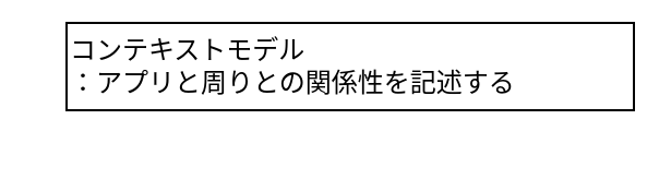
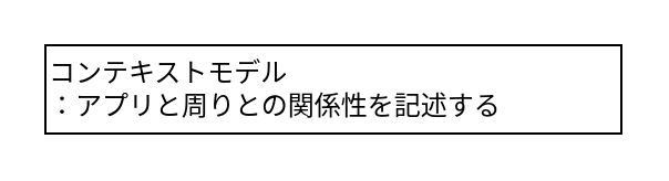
- <mxCell id="2" value="コンテキストモデル&lt;br&gt;：アプリと周りとの関係性を記述する" style="rounded=0;whiteSpace=wrap;html=1;align=left;" vertex="1" parent="1"><mxGeometry x="30" y="10" width="260" height="40" as="geometry" /></mxCell>
+ <mxCell id="2" value="コンテキストモデル&lt;br&gt;：アプリと周りとの関係性を記述する" style="rounded=0;whiteSpace=wrap;html=1;align=left;" vertex="1" parent="1"><mxGeometry x="20" y="20" width="260" height="40" as="geometry" /></mxCell>
